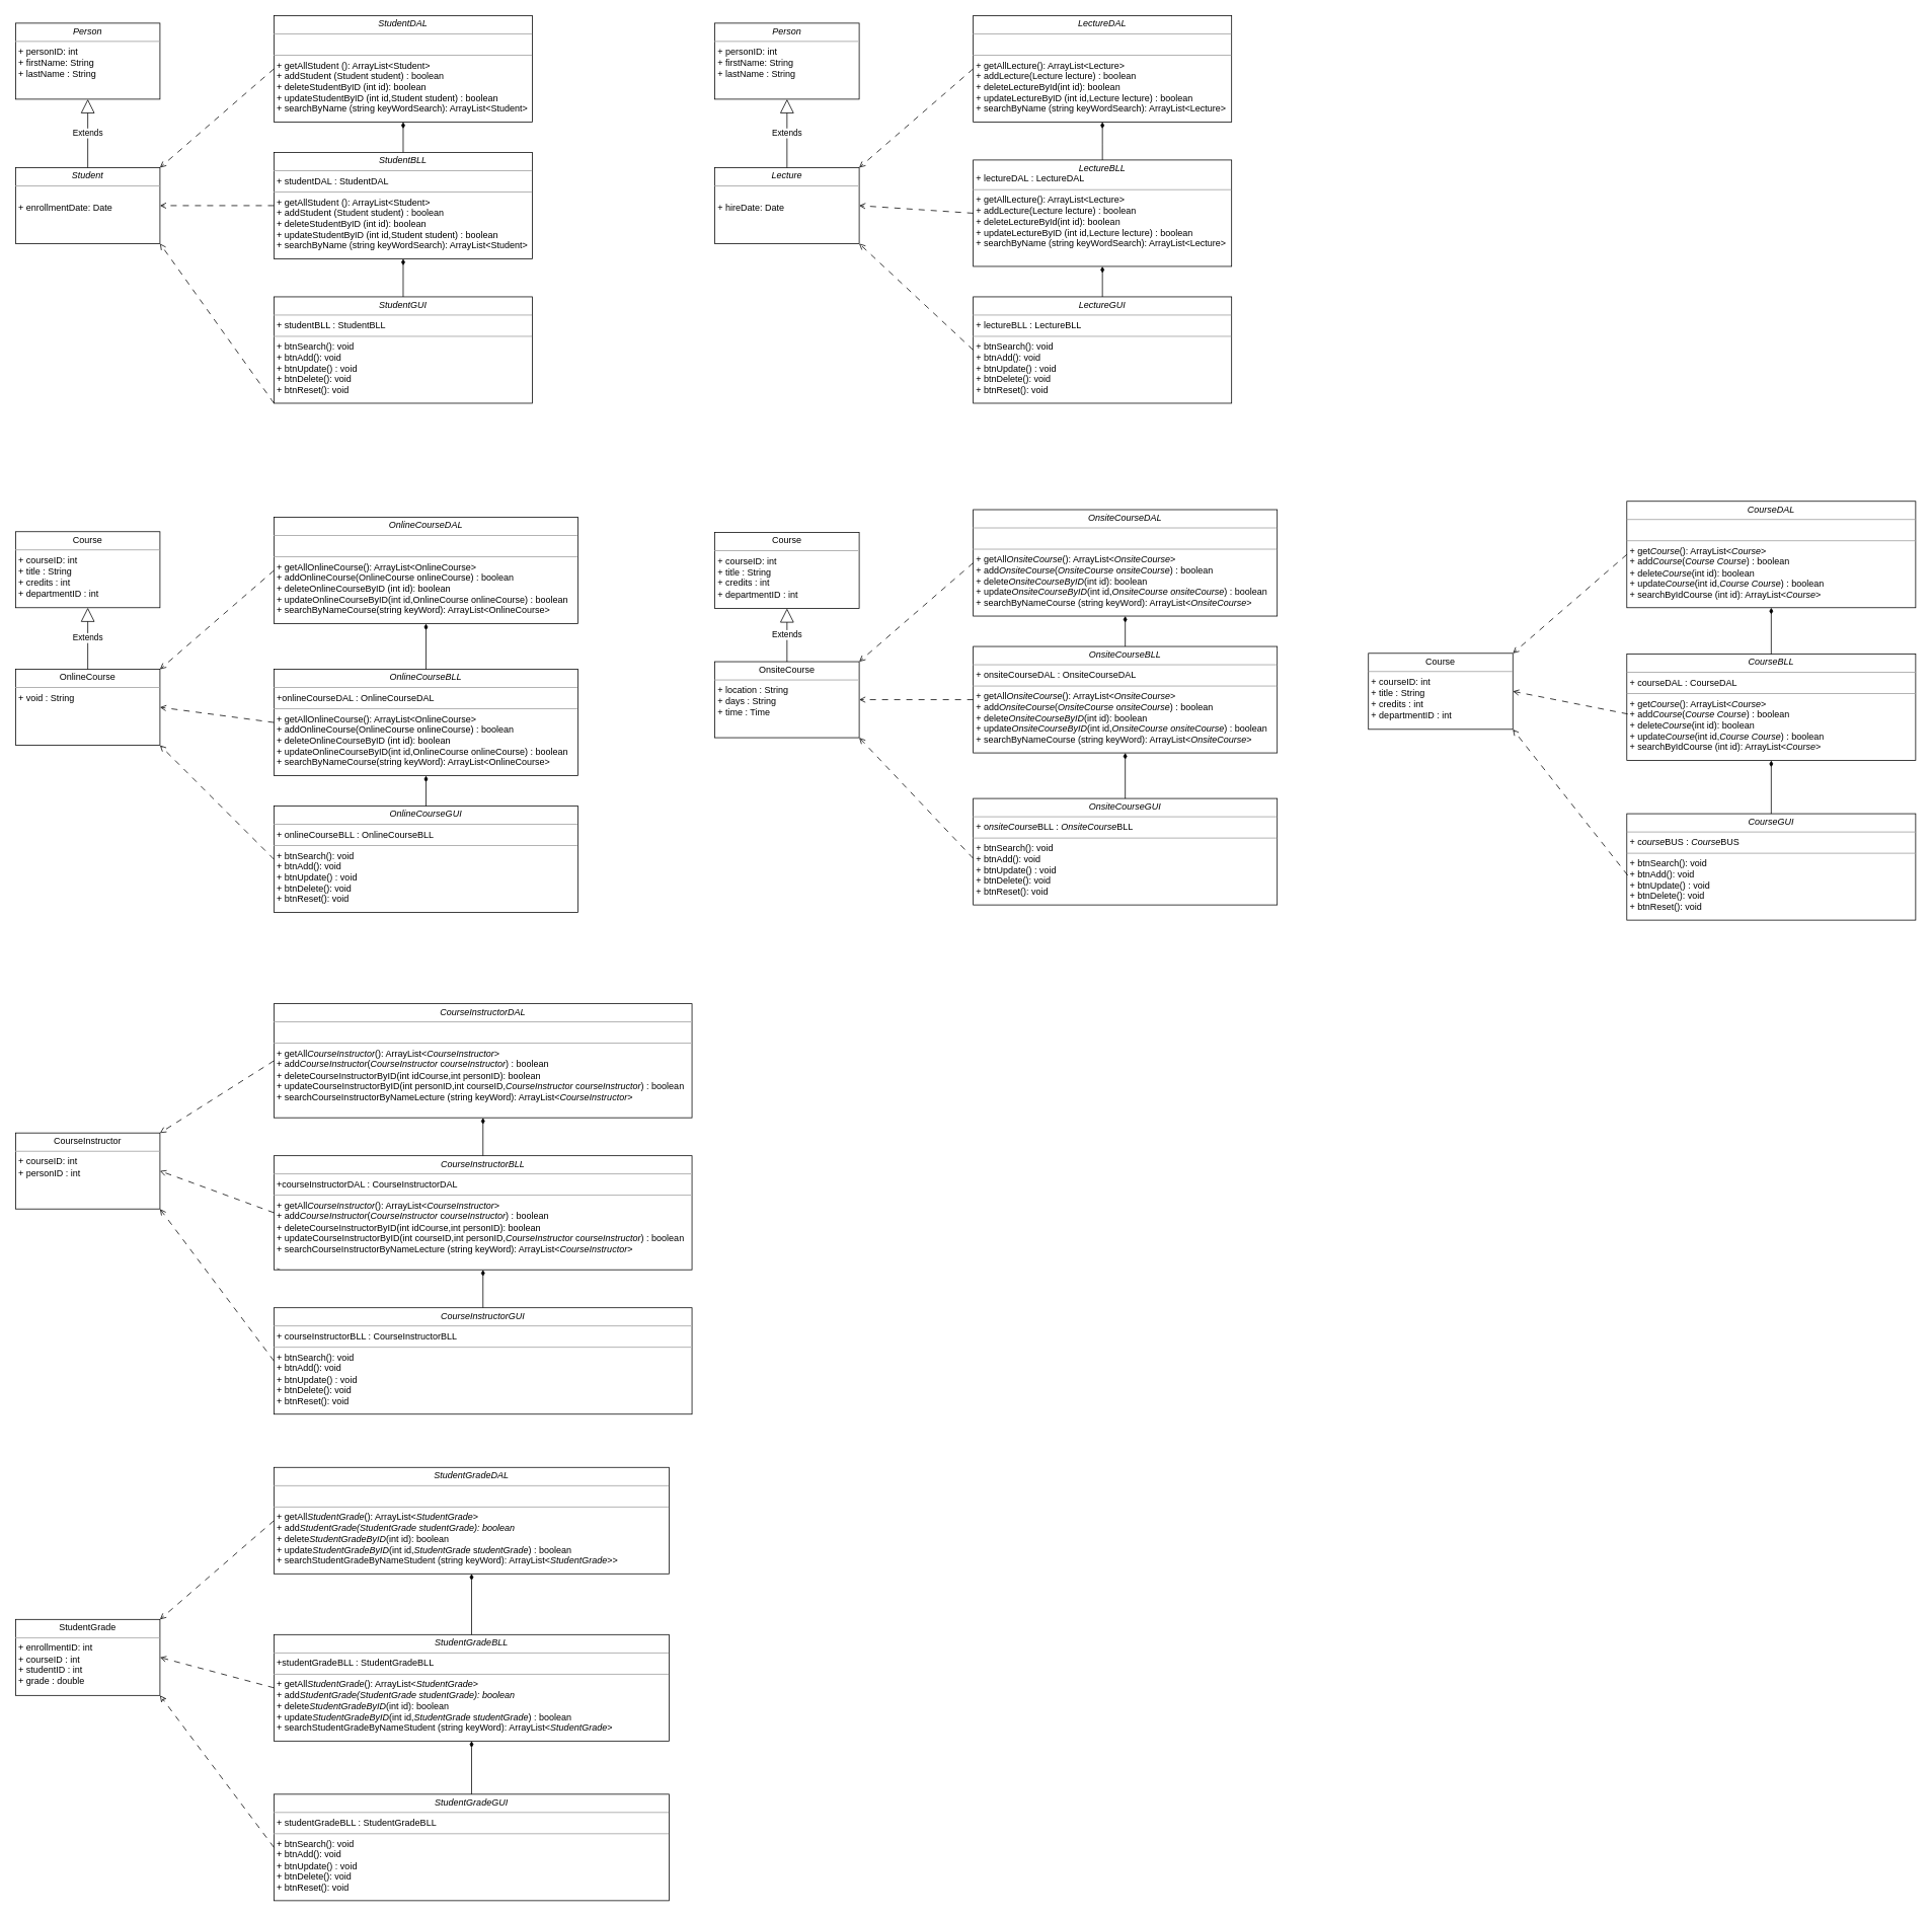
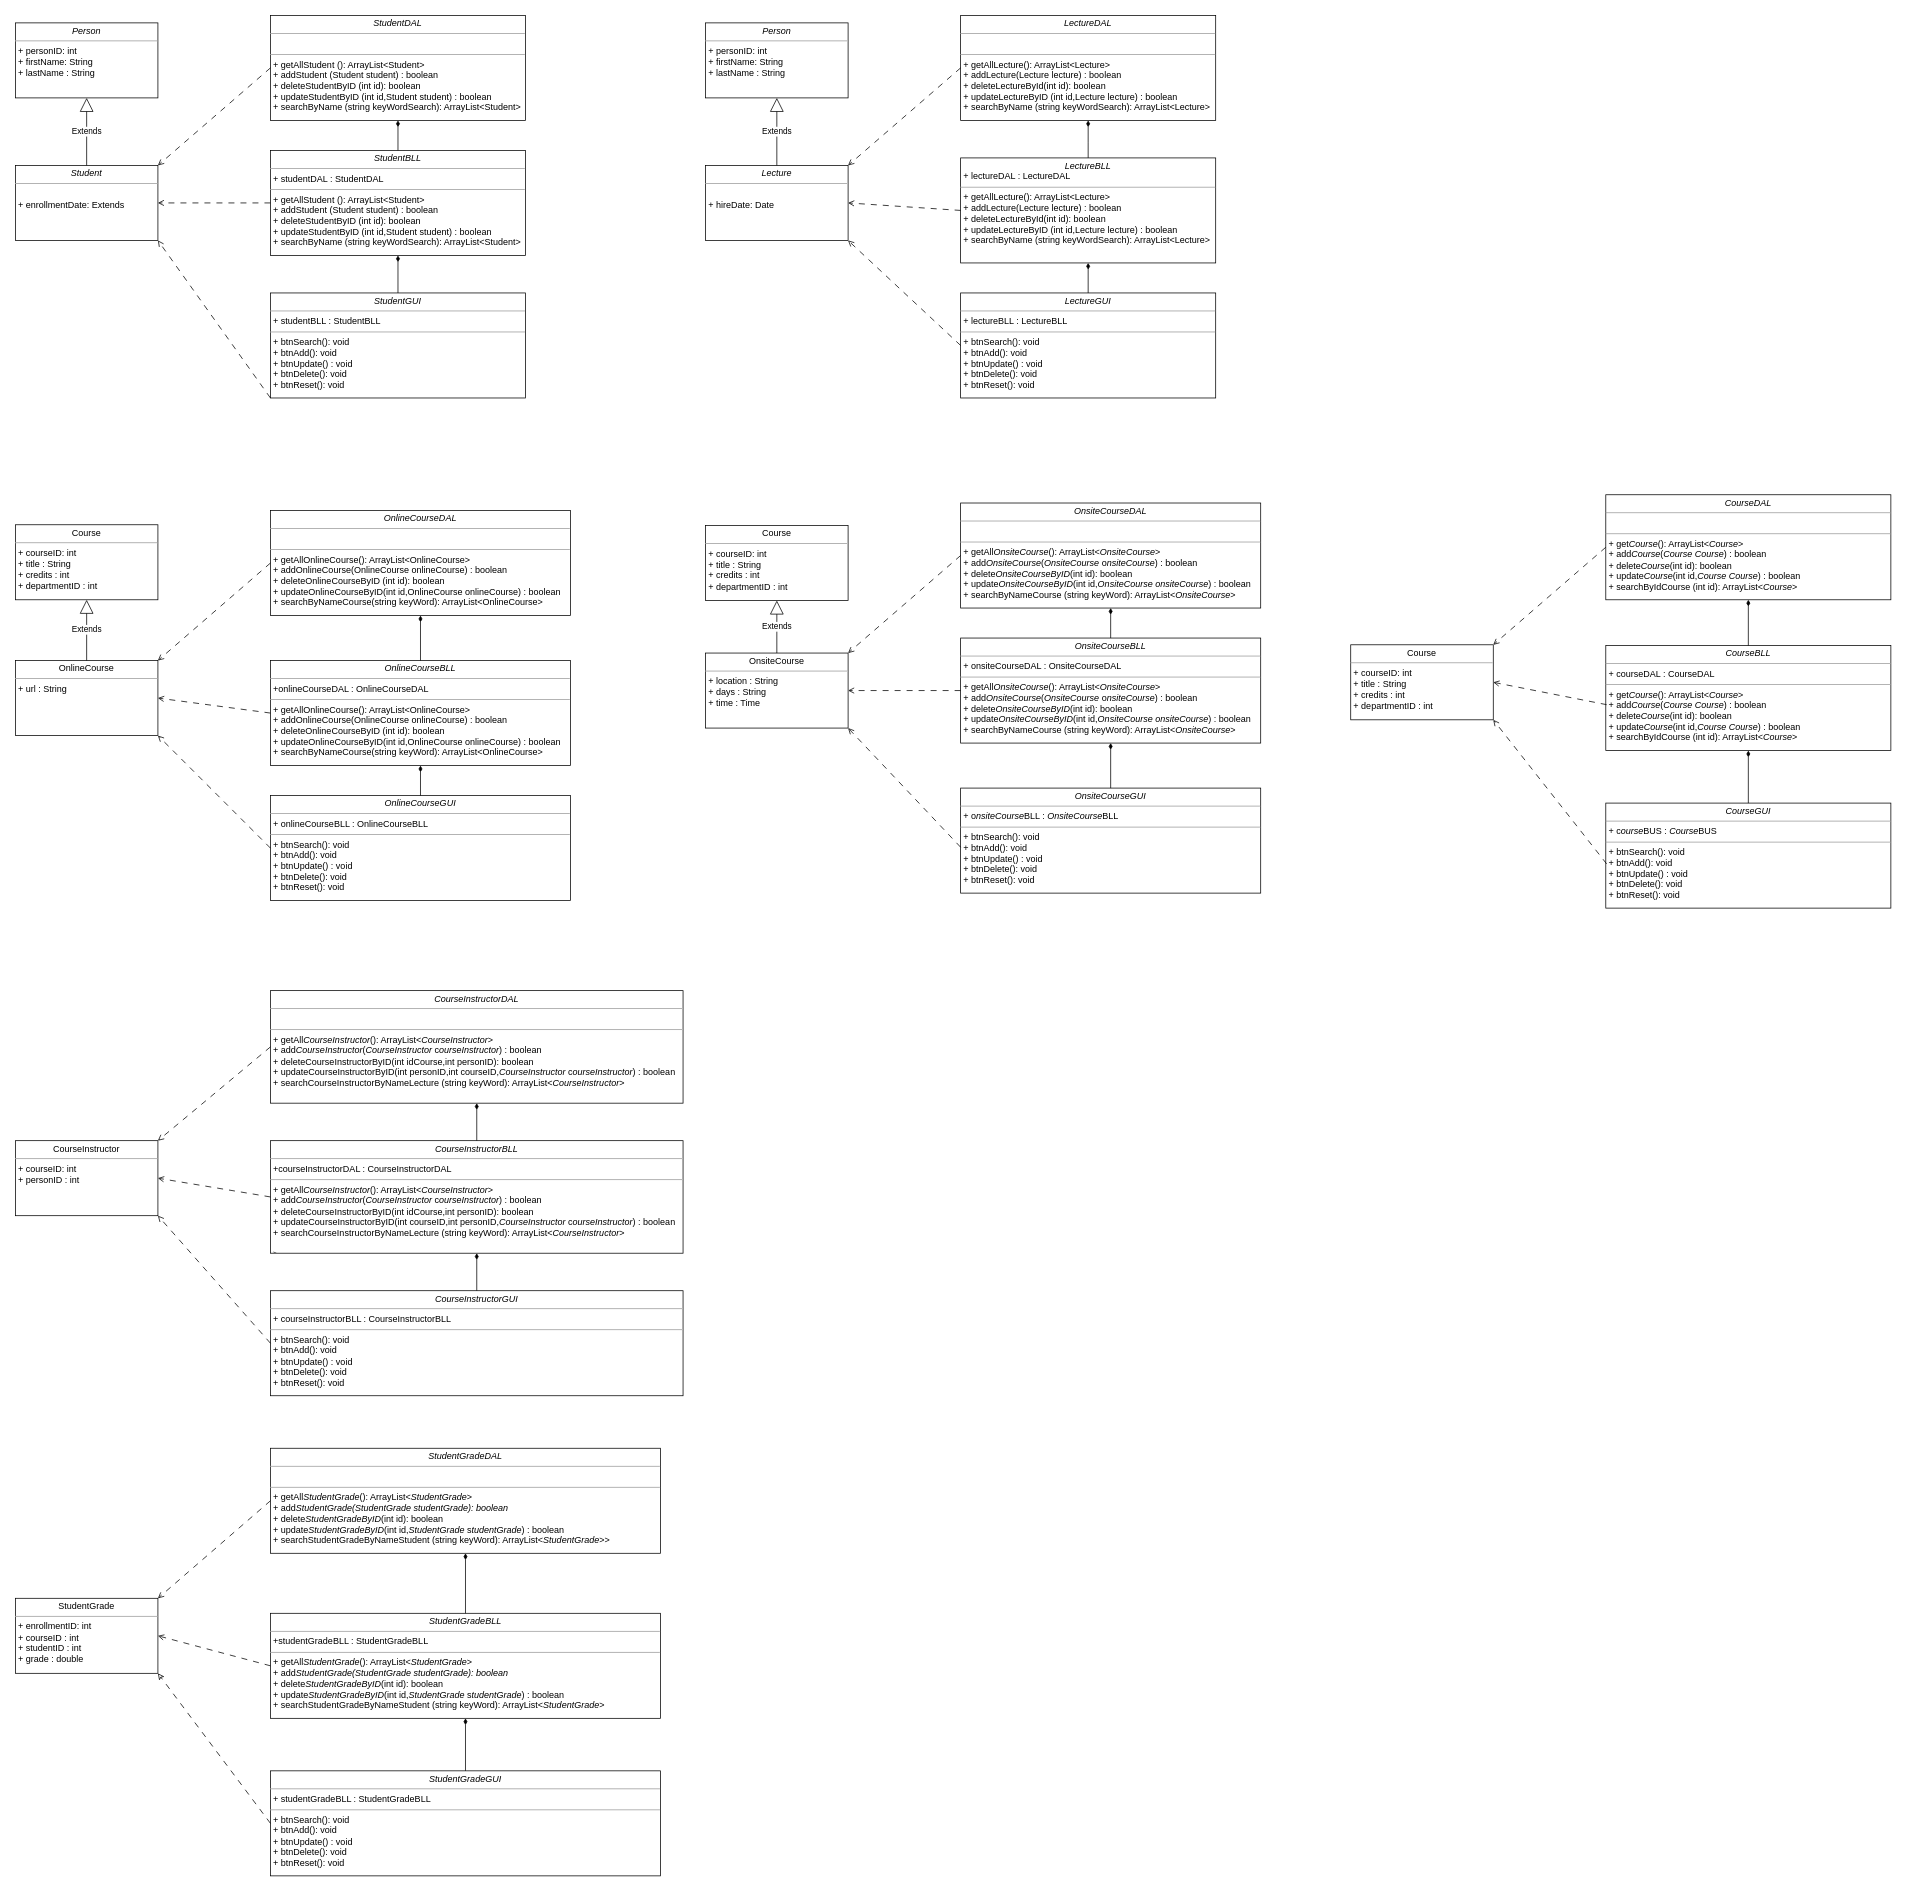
- <mxCell id="2" value="&lt;p style=&quot;margin:0px;margin-top:4px;text-align:center;&quot;&gt;&lt;i&gt;Student&lt;/i&gt;&lt;/p&gt;&lt;hr size=&quot;1&quot;&gt;&lt;p style=&quot;margin:0px;margin-left:4px;&quot;&gt;&lt;br&gt;&lt;/p&gt;&lt;p style=&quot;margin:0px;margin-left:4px;&quot;&gt;+ enrollmentDate: Date&lt;/p&gt;" style="verticalAlign=top;align=left;overflow=fill;fontSize=12;fontFamily=Helvetica;html=1;" parent="1" vertex="1"><mxGeometry x="20" y="220" width="190" height="100" as="geometry" /></mxCell>
+ <mxCell id="2" value="&lt;p style=&quot;margin:0px;margin-top:4px;text-align:center;&quot;&gt;&lt;i&gt;Student&lt;/i&gt;&lt;/p&gt;&lt;hr size=&quot;1&quot;&gt;&lt;p style=&quot;margin:0px;margin-left:4px;&quot;&gt;&lt;br&gt;&lt;/p&gt;&lt;p style=&quot;margin:0px;margin-left:4px;&quot;&gt;+ enrollmentDate: Extends&lt;/p&gt;" style="verticalAlign=top;align=left;overflow=fill;fontSize=12;fontFamily=Helvetica;html=1;" parent="1" vertex="1"><mxGeometry x="20" y="220" width="190" height="100" as="geometry" /></mxCell>
- <mxCell id="10" value="&lt;p style=&quot;margin:0px;margin-top:4px;text-align:center;&quot;&gt;OnlineCourse&lt;/p&gt;&lt;hr size=&quot;1&quot;&gt;&lt;p style=&quot;margin:0px;margin-left:4px;&quot;&gt;+ void : String&lt;/p&gt;" style="verticalAlign=top;align=left;overflow=fill;fontSize=12;fontFamily=Helvetica;html=1;" parent="1" vertex="1"><mxGeometry x="20" y="880" width="190" height="100" as="geometry" /></mxCell>
+ <mxCell id="10" value="&lt;p style=&quot;margin:0px;margin-top:4px;text-align:center;&quot;&gt;OnlineCourse&lt;/p&gt;&lt;hr size=&quot;1&quot;&gt;&lt;p style=&quot;margin:0px;margin-left:4px;&quot;&gt;+ url : String&lt;/p&gt;" style="verticalAlign=top;align=left;overflow=fill;fontSize=12;fontFamily=Helvetica;html=1;" parent="1" vertex="1"><mxGeometry x="20" y="880" width="190" height="100" as="geometry" /></mxCell>
- <mxCell id="22" value="&lt;p style=&quot;margin:0px;margin-top:4px;text-align:center;&quot;&gt;CourseInstructor&lt;br&gt;&lt;/p&gt;&lt;hr size=&quot;1&quot;&gt;&lt;p style=&quot;margin:0px;margin-left:4px;&quot;&gt;+ courseID: int&lt;br&gt;+ personID : int&lt;/p&gt;" style="verticalAlign=top;align=left;overflow=fill;fontSize=12;fontFamily=Helvetica;html=1;" parent="1" vertex="1"><mxGeometry x="20" y="1490" width="190" height="100" as="geometry" /></mxCell>
+ <mxCell id="22" value="&lt;p style=&quot;margin:0px;margin-top:4px;text-align:center;&quot;&gt;CourseInstructor&lt;br&gt;&lt;/p&gt;&lt;hr size=&quot;1&quot;&gt;&lt;p style=&quot;margin:0px;margin-left:4px;&quot;&gt;+ courseID: int&lt;br&gt;+ personID : int&lt;/p&gt;" style="verticalAlign=top;align=left;overflow=fill;fontSize=12;fontFamily=Helvetica;html=1;" parent="1" vertex="1"><mxGeometry x="20" y="1520" width="190" height="100" as="geometry" /></mxCell>
